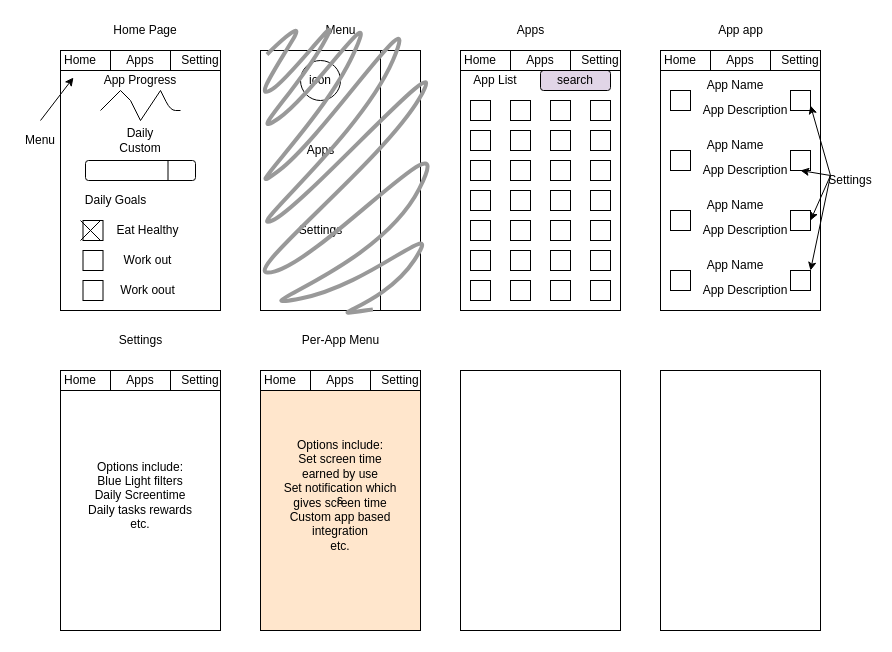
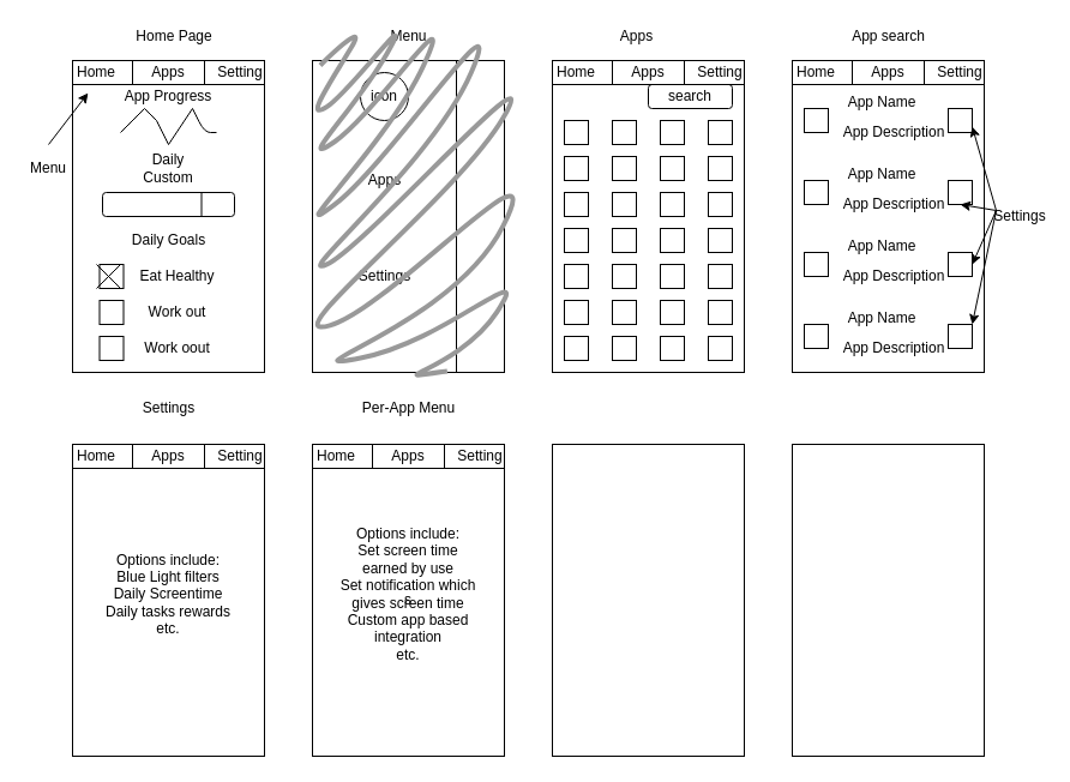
- <mxCell id="67" value="App app" style="text;html=1;align=center;verticalAlign=middle;resizable=0;points=[];autosize=1;" parent="1" vertex="1"><mxGeometry x="700" y="20" width="80" height="20" as="geometry" /></mxCell>
+ <mxCell id="67" value="App search" style="text;html=1;align=center;verticalAlign=middle;resizable=0;points=[];autosize=1;" parent="1" vertex="1"><mxGeometry x="700" y="20" width="80" height="20" as="geometry" /></mxCell>
- <mxCell id="65" value="App List" style="text;html=1;strokeColor=none;fillColor=none;align=center;verticalAlign=middle;whiteSpace=wrap;rounded=0;" parent="1" vertex="1"><mxGeometry x="470" y="70" width="50" height="20" as="geometry" /></mxCell>
- <mxCell id="66" value="search" style="rounded=1;whiteSpace=wrap;html=1;fillColor=#e1d5e7;" parent="1" vertex="1"><mxGeometry x="540" y="70" width="70" height="20" as="geometry" /></mxCell>
+ <mxCell id="66" value="search" style="rounded=1;whiteSpace=wrap;html=1;" parent="1" vertex="1"><mxGeometry x="540" y="70" width="70" height="20" as="geometry" /></mxCell>
- <mxCell id="19" value="Daily Goals" style="text;html=1;strokeColor=none;fillColor=none;align=center;verticalAlign=middle;whiteSpace=wrap;rounded=0;" parent="1" vertex="1"><mxGeometry x="77.5" y="190" width="75" height="20" as="geometry" /></mxCell>
+ <mxCell id="19" value="Daily Goals" style="text;html=1;strokeColor=none;fillColor=none;align=center;verticalAlign=middle;whiteSpace=wrap;rounded=0;" parent="1" vertex="1"><mxGeometry x="102.5" y="190" width="75" height="20" as="geometry" /></mxCell>
- <mxCell id="85" value="s" style="rounded=0;whiteSpace=wrap;html=1;fillColor=#ffe6cc;" vertex="1" parent="1"><mxGeometry x="260" y="370" width="160" height="260" as="geometry" /></mxCell>
+ <mxCell id="85" value="s" style="rounded=0;whiteSpace=wrap;html=1;" vertex="1" parent="1"><mxGeometry x="260" y="370" width="160" height="260" as="geometry" /></mxCell>
